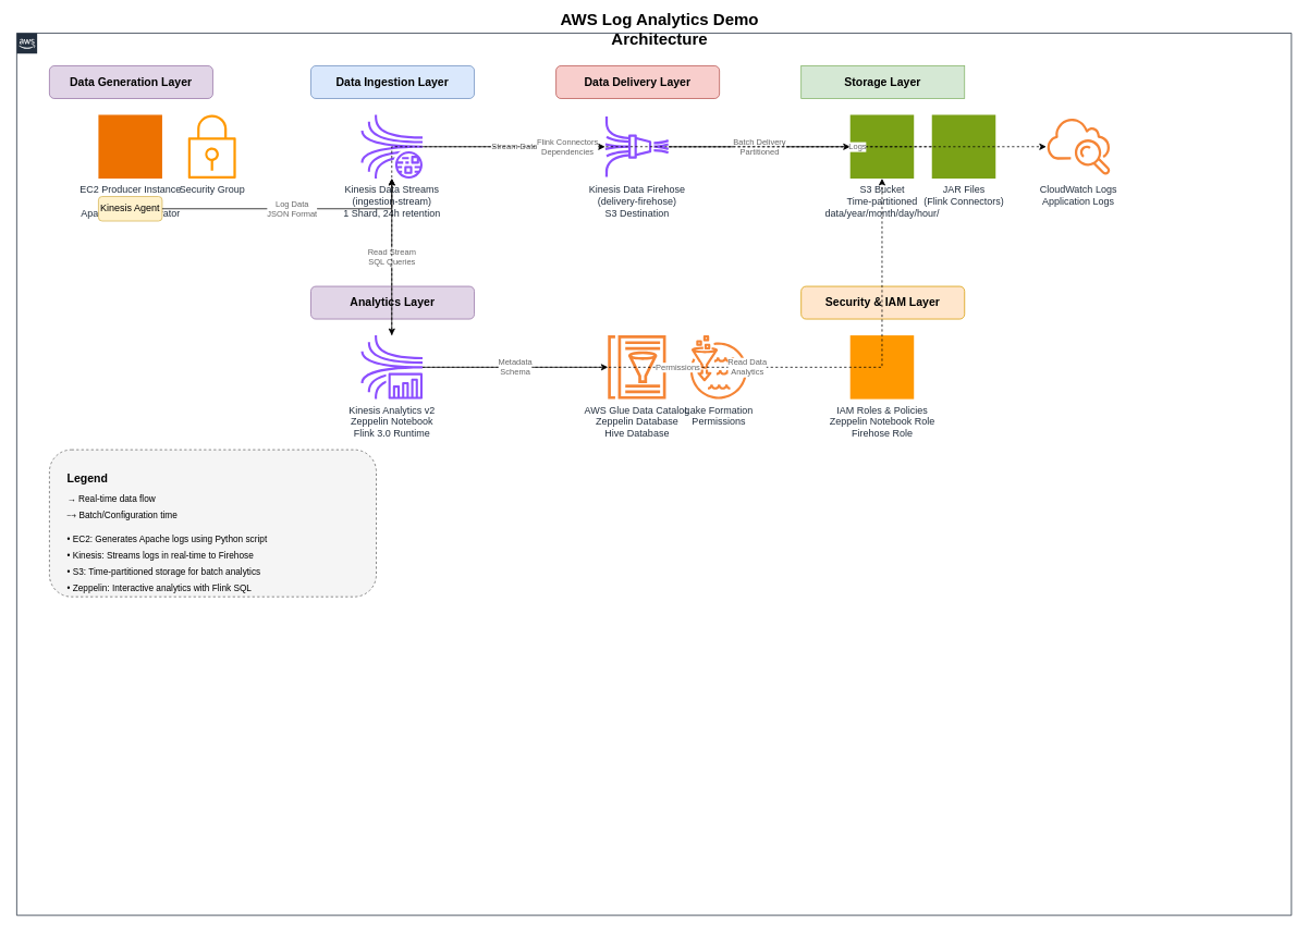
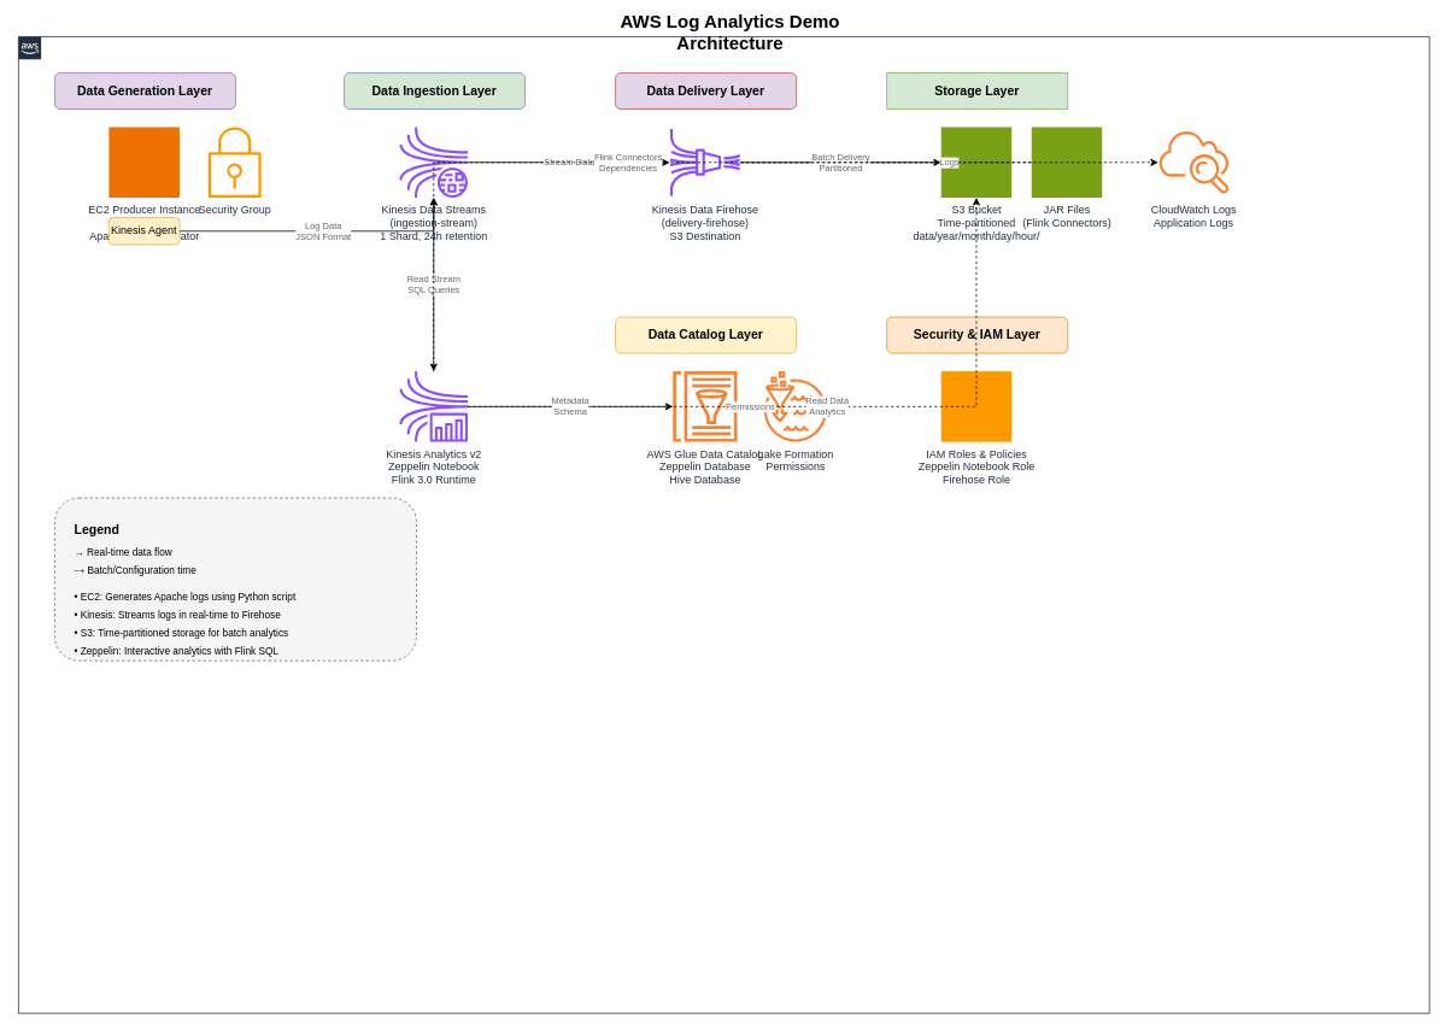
- <mxCell id="7" value="Data Ingestion Layer" style="rounded=1;whiteSpace=wrap;html=1;fillColor=#dae8fc;strokeColor=#6c8ebf;fontSize=14;fontStyle=1;" vertex="1" parent="1"><mxGeometry x="380" y="80" width="200" height="40" as="geometry" /></mxCell>
+ <mxCell id="7" value="Data Ingestion Layer" style="rounded=1;whiteSpace=wrap;html=1;fillColor=#d5e8d4;strokeColor=#6c8ebf;fontSize=14;fontStyle=1;" vertex="1" parent="1"><mxGeometry x="380" y="80" width="200" height="40" as="geometry" /></mxCell>
- <mxCell id="9" value="Data Delivery Layer" style="rounded=1;whiteSpace=wrap;html=1;fillColor=#f8cecc;strokeColor=#b85450;fontSize=14;fontStyle=1;" vertex="1" parent="1"><mxGeometry x="680" y="80" width="200" height="40" as="geometry" /></mxCell>
+ <mxCell id="9" value="Data Delivery Layer" style="rounded=1;whiteSpace=wrap;html=1;fillColor=#e1d5e7;strokeColor=#b85450;fontSize=14;fontStyle=1;" vertex="1" parent="1"><mxGeometry x="680" y="80" width="200" height="40" as="geometry" /></mxCell>
- <mxCell id="14" value="Analytics Layer" style="rounded=1;whiteSpace=wrap;html=1;fillColor=#e1d5e7;strokeColor=#9673a6;fontSize=14;fontStyle=1;" vertex="1" parent="1"><mxGeometry x="380" y="350" width="200" height="40" as="geometry" /></mxCell>
+ <mxCell id="16" value="Data Catalog Layer" style="rounded=1;whiteSpace=wrap;html=1;fillColor=#fff2cc;strokeColor=#d6b656;fontSize=14;fontStyle=1;" vertex="1" parent="1"><mxGeometry x="680" y="350" width="200" height="40" as="geometry" /></mxCell>
